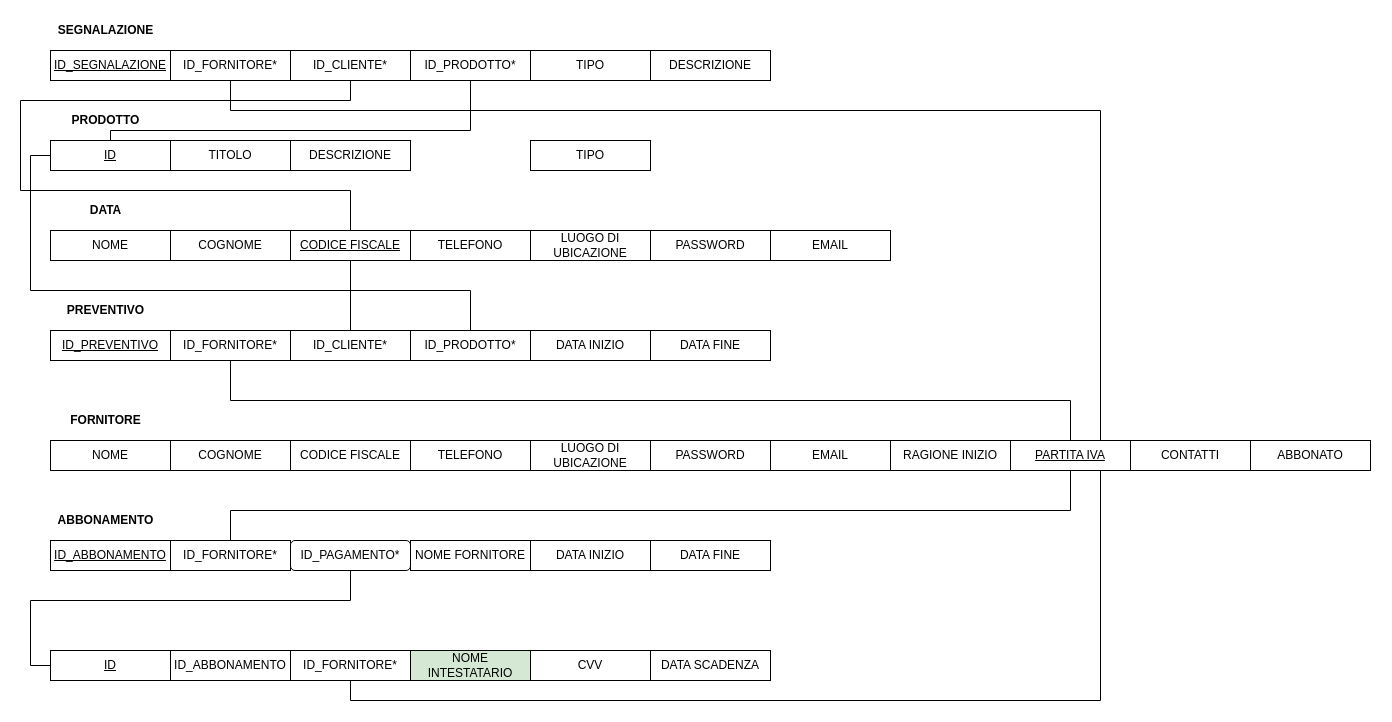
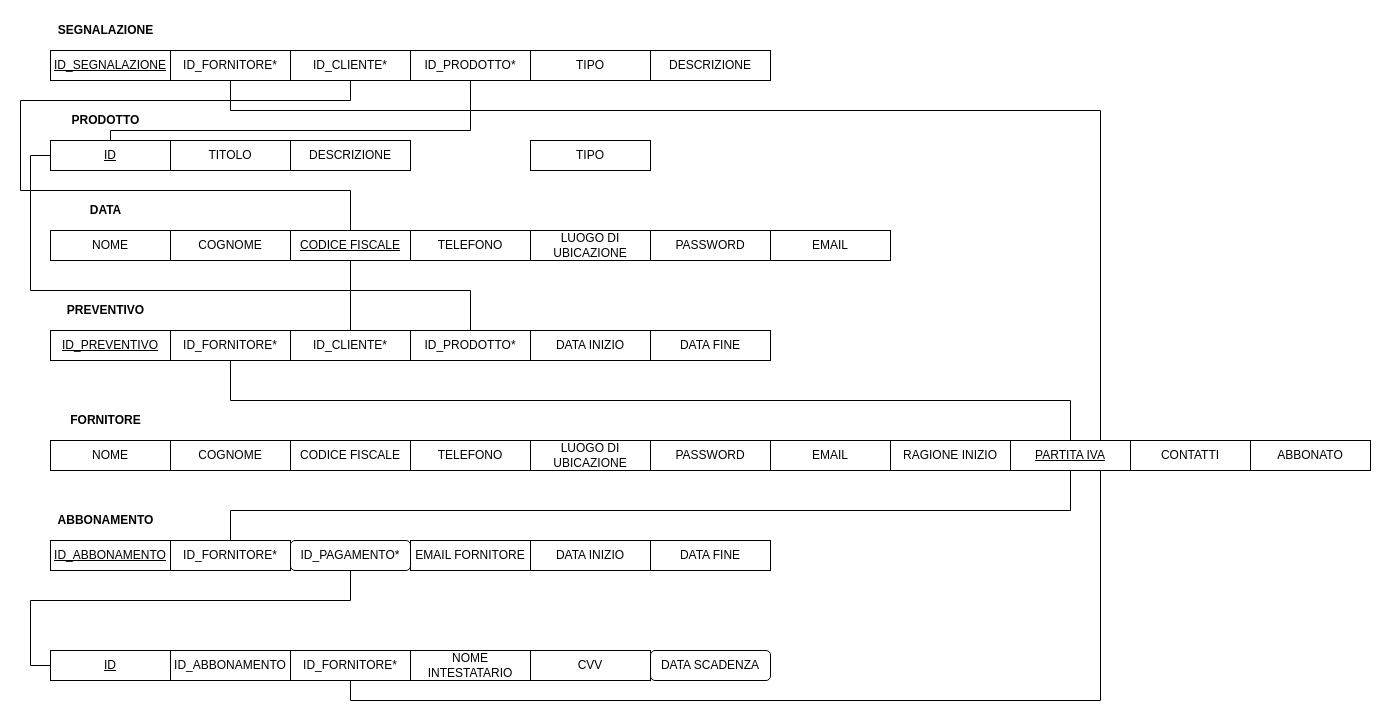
- <mxCell id="7" value="NOME FORNITORE" style="rounded=0;whiteSpace=wrap;html=1;" vertex="1" parent="1"><mxGeometry x="410" y="540" width="120" height="30" as="geometry" /></mxCell>
+ <mxCell id="7" value="EMAIL FORNITORE" style="rounded=0;whiteSpace=wrap;html=1;" vertex="1" parent="1"><mxGeometry x="410" y="540" width="120" height="30" as="geometry" /></mxCell>
- <mxCell id="27" value="NOME INTESTATARIO" style="rounded=0;whiteSpace=wrap;html=1;fillColor=#d5e8d4;" vertex="1" parent="1"><mxGeometry x="410" y="650" width="120" height="30" as="geometry" /></mxCell>
+ <mxCell id="27" value="NOME INTESTATARIO" style="rounded=0;whiteSpace=wrap;html=1;" vertex="1" parent="1"><mxGeometry x="410" y="650" width="120" height="30" as="geometry" /></mxCell>
- <mxCell id="29" value="DATA SCADENZA" style="rounded=0;whiteSpace=wrap;html=1;" vertex="1" parent="1"><mxGeometry x="650" y="650" width="120" height="30" as="geometry" /></mxCell>
+ <mxCell id="29" value="DATA SCADENZA" style="whiteSpace=wrap;html=1;rounded=1;" vertex="1" parent="1"><mxGeometry x="650" y="650" width="120" height="30" as="geometry" /></mxCell>
